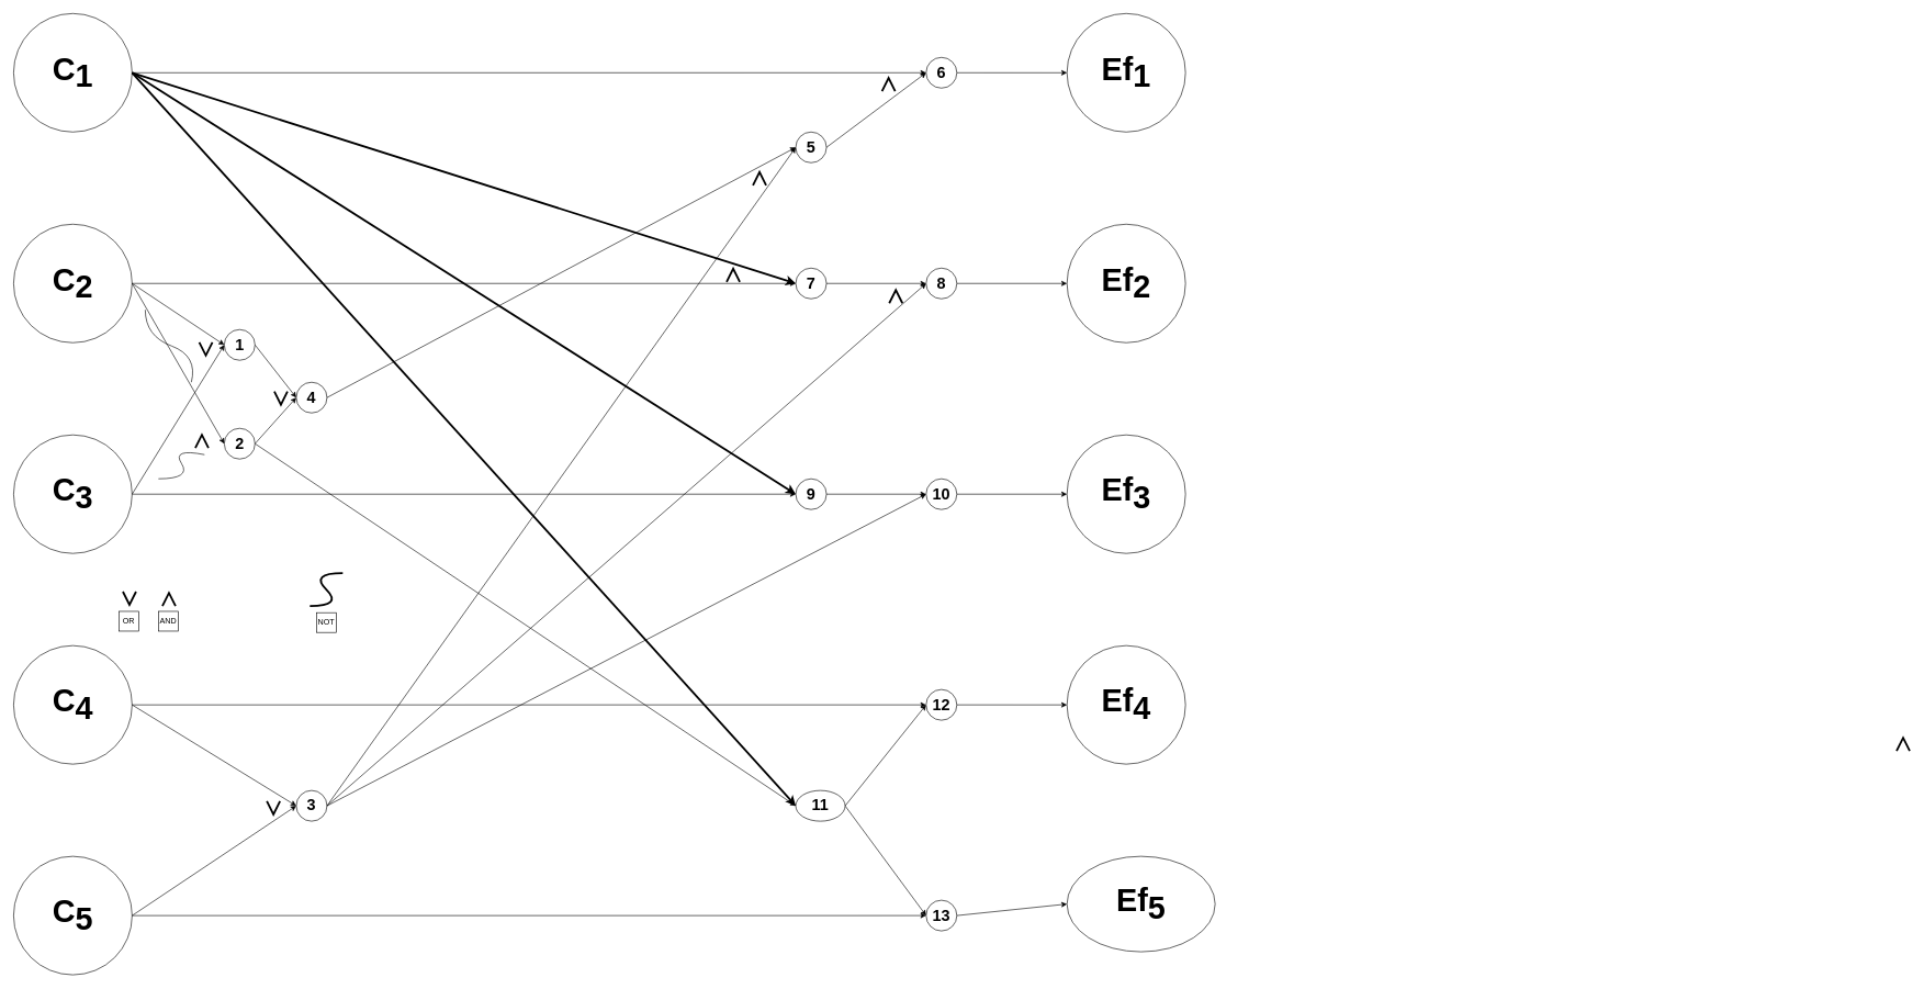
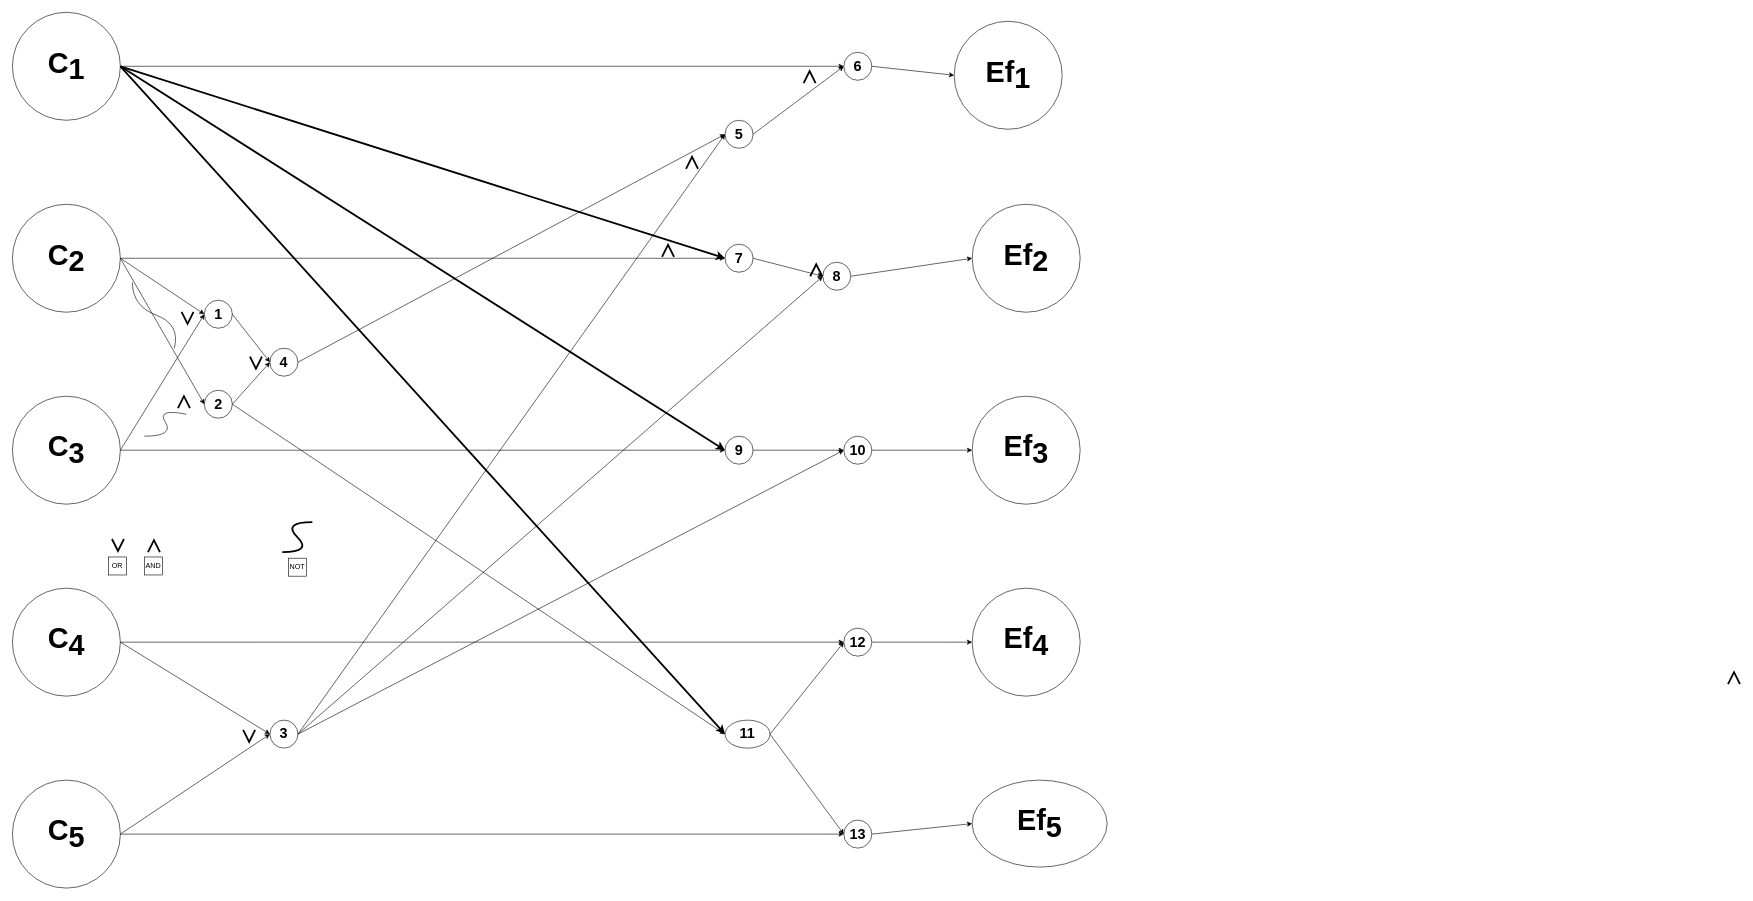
- <mxCell id="7" value="&lt;b style=&quot;font-size: 48px;&quot;&gt;Ef&lt;sub style=&quot;font-size: 48px;&quot;&gt;1&lt;/sub&gt;&lt;/b&gt;" style="ellipse;whiteSpace=wrap;html=1;aspect=fixed;fontSize=48;" parent="1" vertex="1"><mxGeometry x="1620" y="20" width="180.0" height="180.0" as="geometry" /></mxCell>
+ <mxCell id="7" value="&lt;b style=&quot;font-size: 48px;&quot;&gt;Ef&lt;sub style=&quot;font-size: 48px;&quot;&gt;1&lt;/sub&gt;&lt;/b&gt;" style="ellipse;whiteSpace=wrap;html=1;aspect=fixed;fontSize=48;" parent="1" vertex="1"><mxGeometry x="1590" y="35" width="180.0" height="180.0" as="geometry" /></mxCell>
- <mxCell id="34" value="8" style="ellipse;whiteSpace=wrap;html=1;aspect=fixed;fontSize=24;fontStyle=1" parent="1" vertex="1"><mxGeometry x="1406" y="406.667" width="46.667" height="46.667" as="geometry" /></mxCell>
+ <mxCell id="34" value="8" style="ellipse;whiteSpace=wrap;html=1;aspect=fixed;fontSize=24;fontStyle=1" parent="1" vertex="1"><mxGeometry x="1371" y="436.667" width="46.667" height="46.667" as="geometry" /></mxCell>
